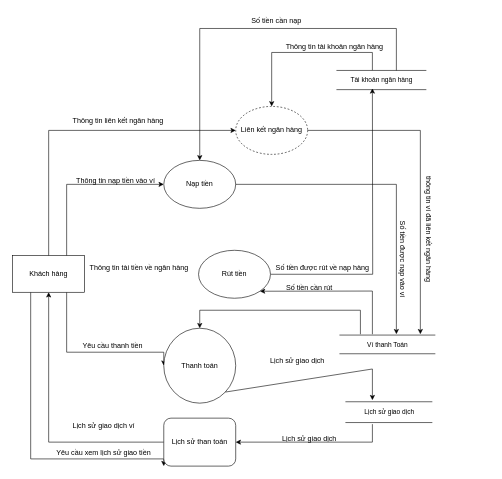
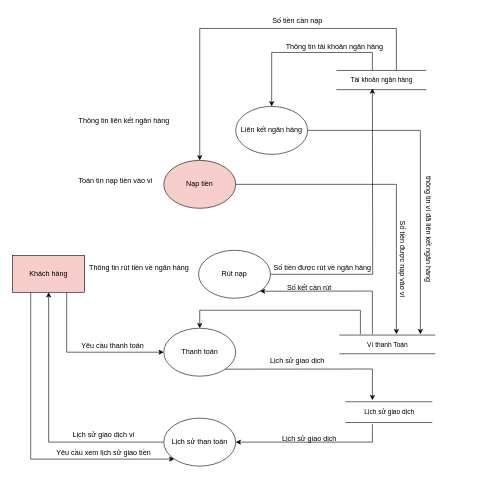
- <mxCell id="35" value="Số tiền cần nạp" style="text;html=1;strokeColor=none;fillColor=none;align=center;verticalAlign=middle;whiteSpace=wrap;rounded=0;" vertex="1" parent="1"><mxGeometry x="370" y="20" width="180" height="30" as="geometry" /></mxCell>
+ <mxCell id="35" value="Số tiền cần nạp" style="text;html=1;strokeColor=none;fillColor=none;align=center;verticalAlign=middle;whiteSpace=wrap;rounded=0;" vertex="1" parent="1"><mxGeometry x="405" y="20" width="180" height="30" as="geometry" /></mxCell>
- <mxCell id="15" value="Thông tin liên kết ngân hàng" style="text;html=1;strokeColor=none;fillColor=none;align=center;verticalAlign=middle;whiteSpace=wrap;rounded=0;" vertex="1" parent="1"><mxGeometry x="111" y="186" width="170" height="30" as="geometry" /></mxCell>
+ <mxCell id="15" value="Thông tin liên kết ngân hàng" style="text;html=1;strokeColor=none;fillColor=none;align=center;verticalAlign=middle;whiteSpace=wrap;rounded=0;" vertex="1" parent="1"><mxGeometry x="121" y="186" width="170" height="30" as="geometry" /></mxCell>
- <mxCell id="2" style="edgeStyle=orthogonalEdgeStyle;rounded=0;orthogonalLoop=1;jettySize=auto;html=1;exitX=0.5;exitY=0;exitDx=0;exitDy=0;entryX=0;entryY=0.5;entryDx=0;entryDy=0;" edge="1" parent="1" source="6" target="12"><mxGeometry relative="1" as="geometry" /></mxCell>
- <mxCell id="12" value="Liên kết ngân hàng" style="ellipse;whiteSpace=wrap;html=1;dashed=1;" vertex="1" parent="1"><mxGeometry x="392" y="177" width="120" height="80" as="geometry" /></mxCell>
+ <mxCell id="12" value="Liên kết ngân hàng" style="ellipse;whiteSpace=wrap;html=1;" vertex="1" parent="1"><mxGeometry x="392" y="177" width="120" height="80" as="geometry" /></mxCell>
- <mxCell id="16" value="Thông tin nạp tiền vào ví" style="text;html=1;strokeColor=none;fillColor=none;align=center;verticalAlign=middle;whiteSpace=wrap;rounded=0;" vertex="1" parent="1"><mxGeometry x="112" y="287" width="160" height="30" as="geometry" /></mxCell>
+ <mxCell id="16" value="Toán tin nạp tiền vào ví" style="text;html=1;strokeColor=none;fillColor=none;align=center;verticalAlign=middle;whiteSpace=wrap;rounded=0;" vertex="1" parent="1"><mxGeometry x="112" y="287" width="160" height="30" as="geometry" /></mxCell>
- <mxCell id="3" style="edgeStyle=orthogonalEdgeStyle;rounded=0;orthogonalLoop=1;jettySize=auto;html=1;exitX=0.75;exitY=0;exitDx=0;exitDy=0;entryX=0;entryY=0.5;entryDx=0;entryDy=0;" edge="1" parent="1" source="6" target="8"><mxGeometry relative="1" as="geometry" /></mxCell>
- <mxCell id="8" value="Nạp tiền" style="ellipse;whiteSpace=wrap;html=1;" vertex="1" parent="1"><mxGeometry x="272" y="267" width="120" height="80" as="geometry" /></mxCell>
+ <mxCell id="8" value="Nạp tiền" style="ellipse;whiteSpace=wrap;html=1;fillColor=#f8cecc;" vertex="1" parent="1"><mxGeometry x="272" y="267" width="120" height="80" as="geometry" /></mxCell>
- <mxCell id="24" value="Thông tin tài tiền về ngân hàng" style="text;html=1;strokeColor=none;fillColor=none;align=center;verticalAlign=middle;whiteSpace=wrap;rounded=0;" vertex="1" parent="1"><mxGeometry x="136" y="432" width="190" height="30" as="geometry" /></mxCell>
+ <mxCell id="24" value="Thông tin rút tiền về ngân hàng" style="text;html=1;strokeColor=none;fillColor=none;align=center;verticalAlign=middle;whiteSpace=wrap;rounded=0;" vertex="1" parent="1"><mxGeometry x="136" y="432" width="190" height="30" as="geometry" /></mxCell>
- <mxCell id="26" value="Số tiền được rút về nạp hàng" style="text;html=1;strokeColor=none;fillColor=none;align=center;verticalAlign=middle;whiteSpace=wrap;rounded=0;" vertex="1" parent="1"><mxGeometry x="442" y="432" width="190" height="30" as="geometry" /></mxCell>
+ <mxCell id="26" value="Số tiền được rút về ngân hàng" style="text;html=1;strokeColor=none;fillColor=none;align=center;verticalAlign=middle;whiteSpace=wrap;rounded=0;" vertex="1" parent="1"><mxGeometry x="442" y="432" width="190" height="30" as="geometry" /></mxCell>
- <mxCell id="6" value="Khách hàng" style="rounded=0;whiteSpace=wrap;html=1;" parent="1" vertex="1"><mxGeometry x="20" y="426" width="120" height="61" as="geometry" /></mxCell>
+ <mxCell id="6" value="Khách hàng" style="rounded=0;whiteSpace=wrap;html=1;fillColor=#f8cecc;" parent="1" vertex="1"><mxGeometry x="20" y="426" width="120" height="61" as="geometry" /></mxCell>
- <mxCell id="11" value="Rút tiền" style="ellipse;whiteSpace=wrap;html=1;" vertex="1" parent="1"><mxGeometry x="330" y="417" width="120" height="80" as="geometry" /></mxCell>
+ <mxCell id="11" value="Rút nạp" style="ellipse;whiteSpace=wrap;html=1;" vertex="1" parent="1"><mxGeometry x="330" y="417" width="120" height="80" as="geometry" /></mxCell>
- <mxCell id="38" value="Số tiền cần rút" style="text;html=1;strokeColor=none;fillColor=none;align=center;verticalAlign=middle;whiteSpace=wrap;rounded=0;" vertex="1" parent="1"><mxGeometry x="425" y="464" width="180" height="30" as="geometry" /></mxCell>
+ <mxCell id="38" value="Số kết cần rút" style="text;html=1;strokeColor=none;fillColor=none;align=center;verticalAlign=middle;whiteSpace=wrap;rounded=0;" vertex="1" parent="1"><mxGeometry x="425" y="464" width="180" height="30" as="geometry" /></mxCell>
- <mxCell id="27" value="Yêu cầu thanh tiền" style="text;html=1;strokeColor=none;fillColor=none;align=center;verticalAlign=middle;whiteSpace=wrap;rounded=0;" vertex="1" parent="1"><mxGeometry x="112" y="561" width="150" height="30" as="geometry" /></mxCell>
+ <mxCell id="27" value="Yêu cầu thanh toán" style="text;html=1;strokeColor=none;fillColor=none;align=center;verticalAlign=middle;whiteSpace=wrap;rounded=0;" vertex="1" parent="1"><mxGeometry x="112" y="561" width="150" height="30" as="geometry" /></mxCell>
- <mxCell id="9" value="Thanh toán" style="ellipse;whiteSpace=wrap;html=1;" vertex="1" parent="1"><mxGeometry x="272" y="547" width="120" height="125" as="geometry" /></mxCell>
+ <mxCell id="9" value="Thanh toán" style="ellipse;whiteSpace=wrap;html=1;" vertex="1" parent="1"><mxGeometry x="272" y="547" width="120" height="80" as="geometry" /></mxCell>
- <mxCell id="33" value="Lịch sử giao dịch ví" style="text;html=1;strokeColor=none;fillColor=none;align=center;verticalAlign=middle;whiteSpace=wrap;rounded=0;" vertex="1" parent="1"><mxGeometry x="102" y="695" width="140" height="30" as="geometry" /></mxCell>
+ <mxCell id="33" value="Lịch sử giao dịch ví" style="text;html=1;strokeColor=none;fillColor=none;align=center;verticalAlign=middle;whiteSpace=wrap;rounded=0;" vertex="1" parent="1"><mxGeometry x="102" y="710" width="140" height="30" as="geometry" /></mxCell>
- <mxCell id="14" value="Lịch sử than toán" style="whiteSpace=wrap;html=1;rounded=1;" vertex="1" parent="1"><mxGeometry x="272" y="697" width="120" height="80" as="geometry" /></mxCell>
+ <mxCell id="14" value="Lịch sử than toán" style="ellipse;whiteSpace=wrap;html=1;" vertex="1" parent="1"><mxGeometry x="272" y="697" width="120" height="80" as="geometry" /></mxCell>
